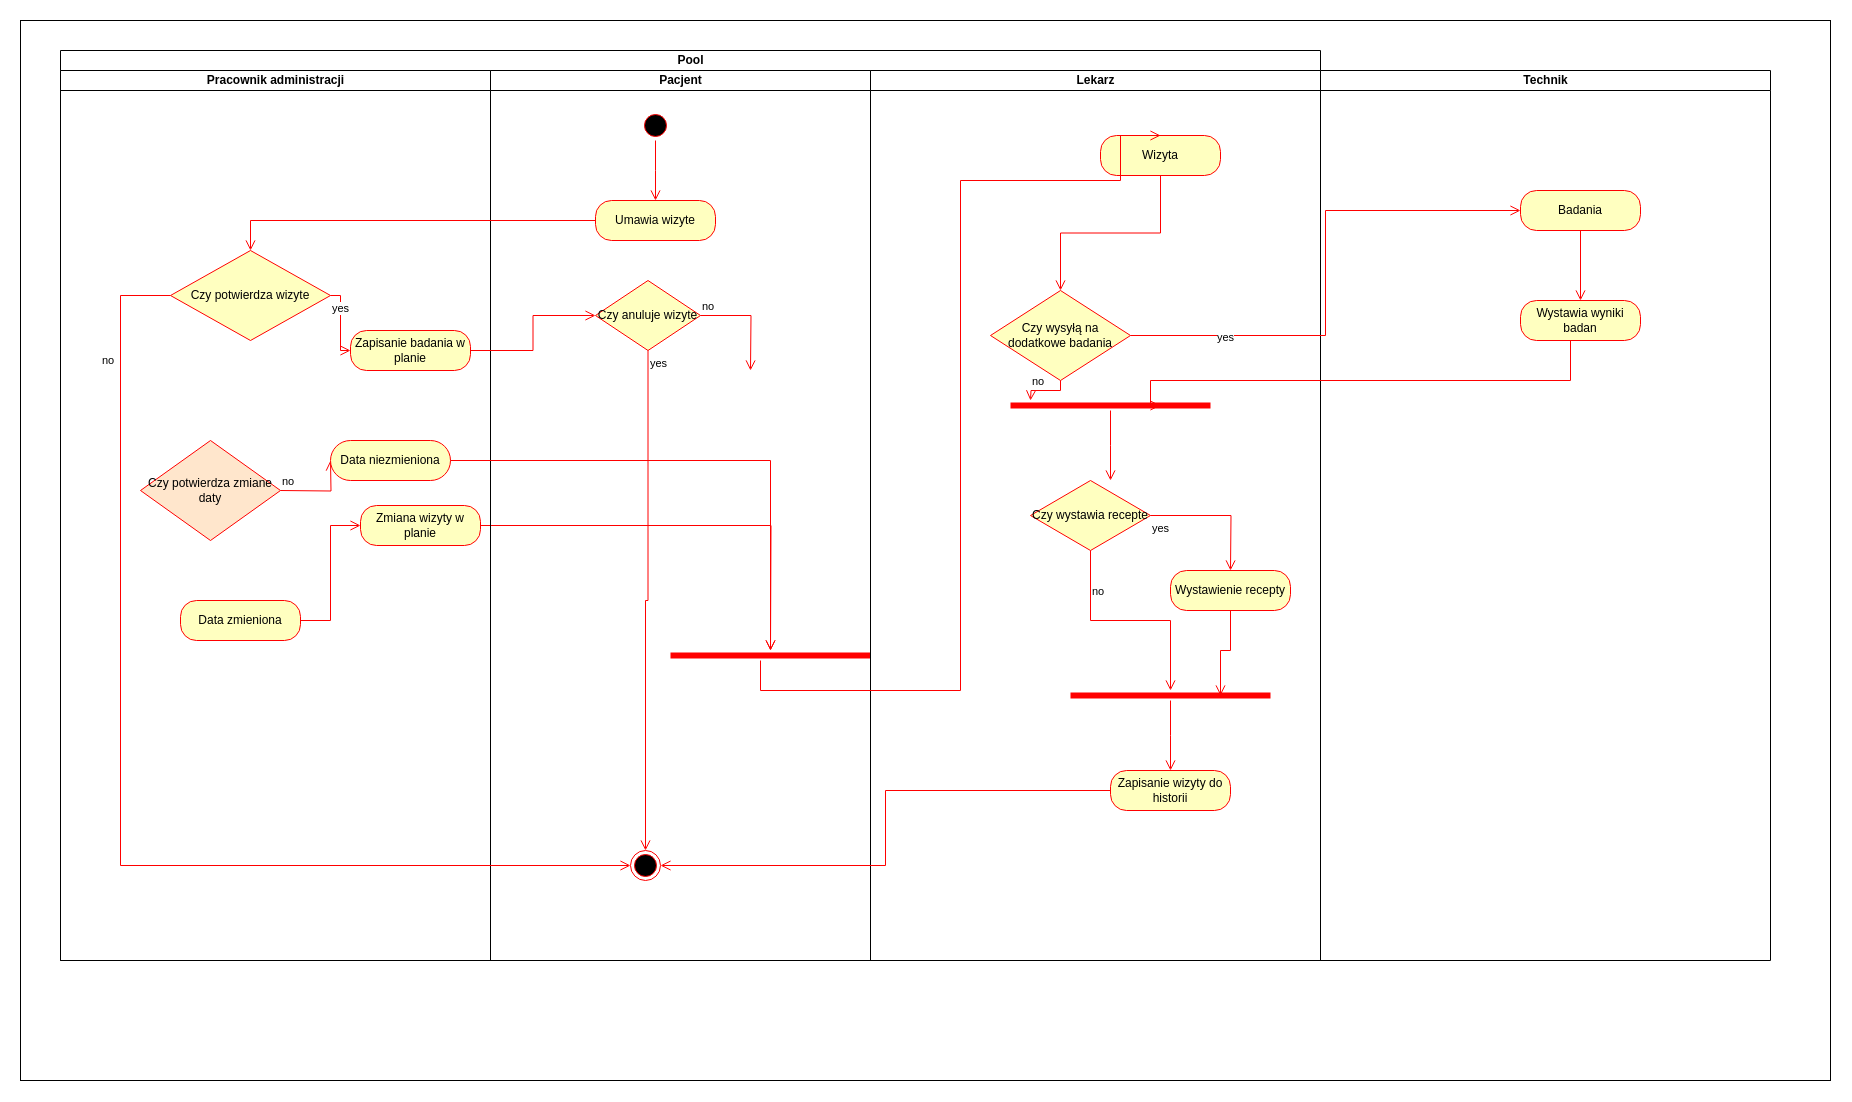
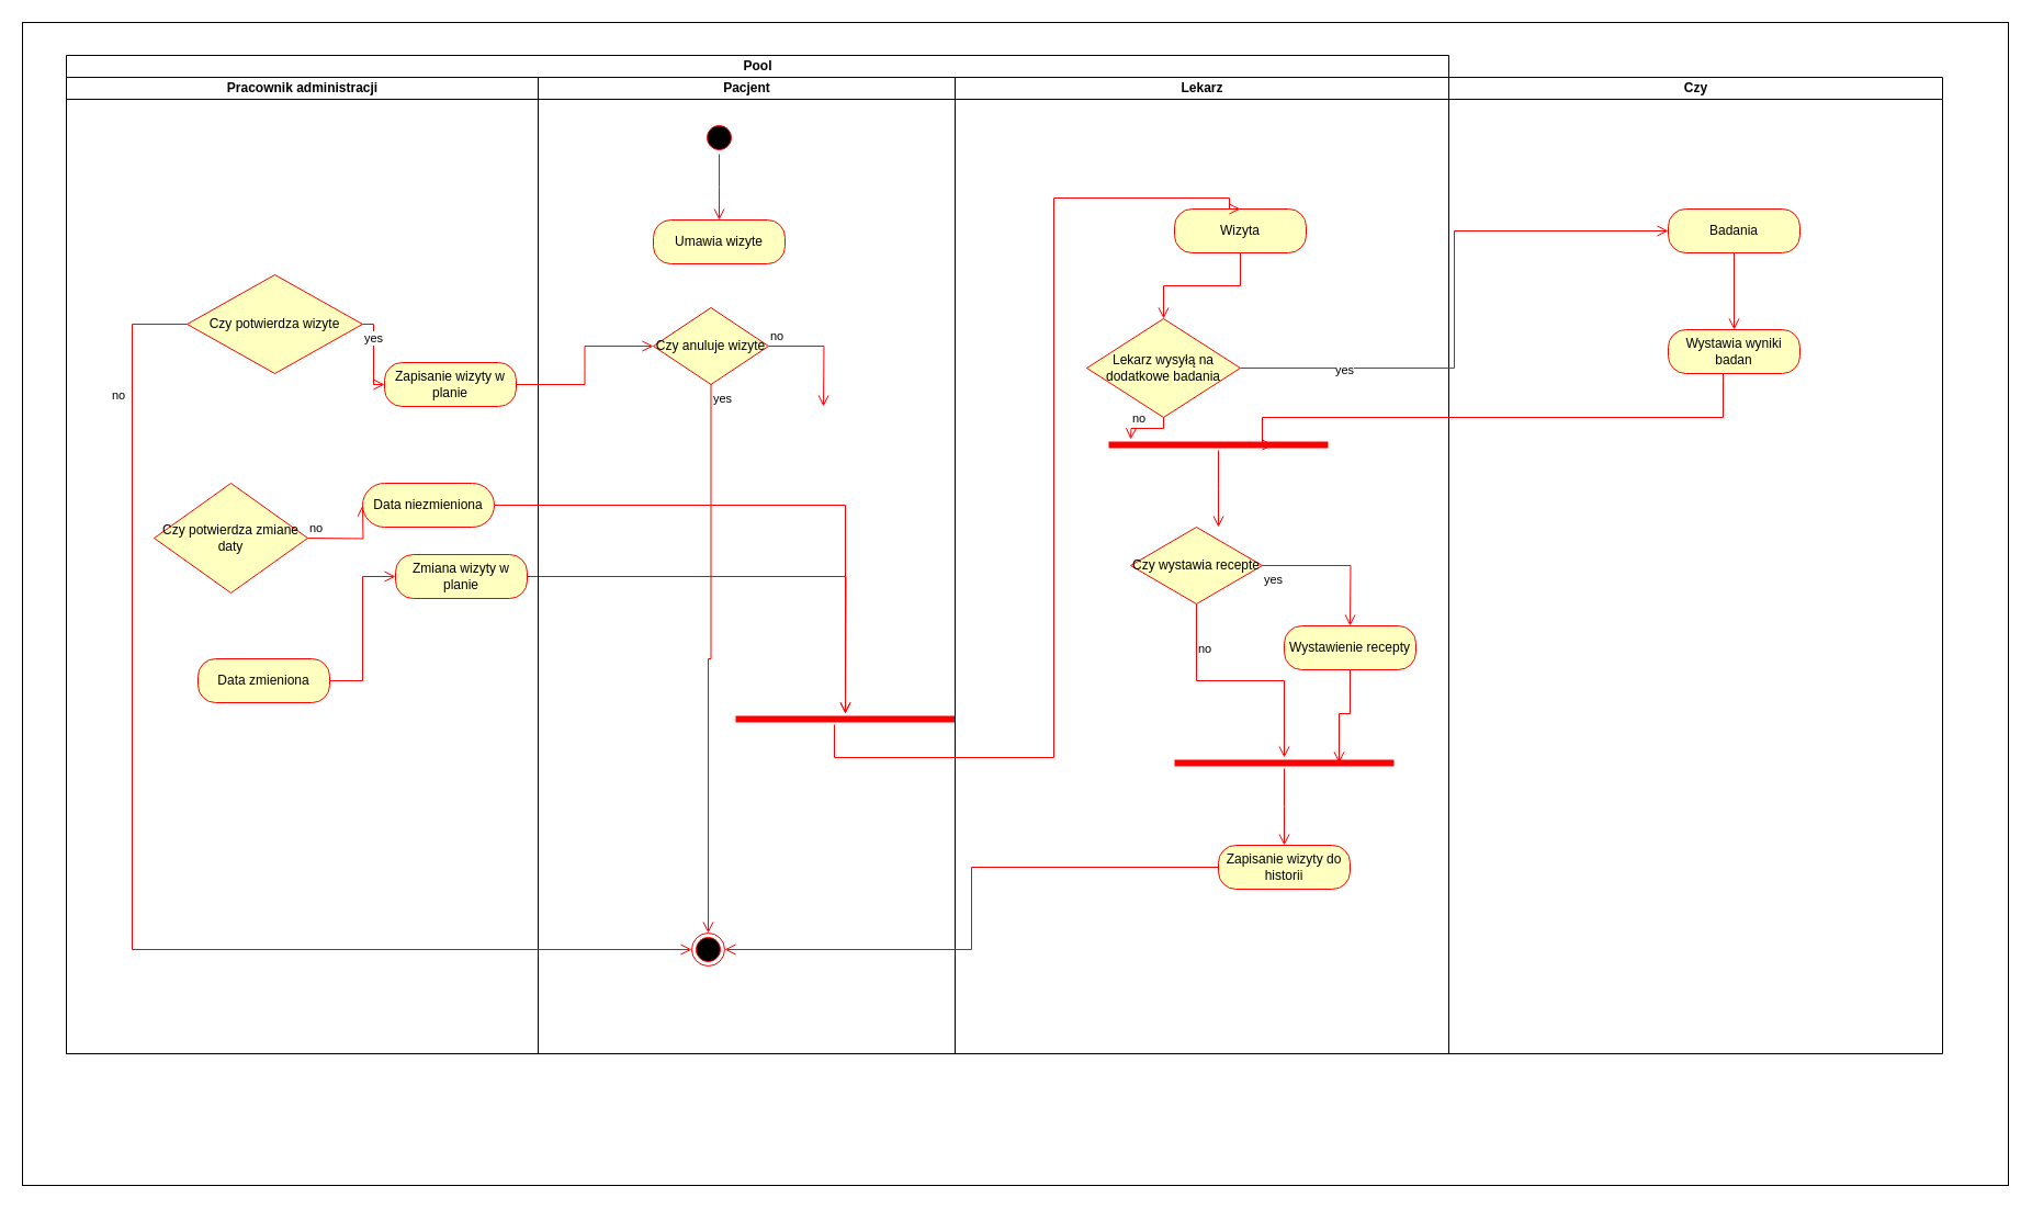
- <mxCell id="44" value="Technik" style="swimlane;startSize=20;html=1;" vertex="1" parent="1"><mxGeometry x="1320" y="70" width="450.0" height="890" as="geometry" /></mxCell>
+ <mxCell id="44" value="Czy" style="swimlane;startSize=20;html=1;" vertex="1" parent="1"><mxGeometry x="1320" y="70" width="450.0" height="890" as="geometry" /></mxCell>
- <mxCell id="23" value="Wizyta" style="rounded=1;whiteSpace=wrap;html=1;arcSize=40;fontColor=#000000;fillColor=#ffffc0;strokeColor=#ff0000;" vertex="1" parent="22"><mxGeometry x="230" y="65" width="120" height="40" as="geometry" /></mxCell>
+ <mxCell id="23" value="Wizyta" style="rounded=1;whiteSpace=wrap;html=1;arcSize=40;fontColor=#000000;fillColor=#ffffc0;strokeColor=#ff0000;" vertex="1" parent="22"><mxGeometry x="200" y="120" width="120" height="40" as="geometry" /></mxCell>
- <mxCell id="37" value="" style="edgeStyle=orthogonalEdgeStyle;html=1;verticalAlign=bottom;endArrow=open;endSize=8;strokeColor=#ff0000;rounded=0;entryX=0.5;entryY=1;entryDx=0;entryDy=0;" edge="1" source="18" parent="3" target="5"><mxGeometry relative="1" as="geometry"><mxPoint x="585.0" y="250" as="targetPoint" /></mxGeometry></mxCell>
- <mxCell id="25" value="Czy wysyłą na dodatkowe badania" style="rhombus;whiteSpace=wrap;html=1;fontColor=#000000;fillColor=#ffffc0;strokeColor=#ff0000;" vertex="1" parent="22"><mxGeometry x="120" y="220" width="140" height="90" as="geometry" /></mxCell>
+ <mxCell id="25" value="Lekarz wysyłą na dodatkowe badania" style="rhombus;whiteSpace=wrap;html=1;fontColor=#000000;fillColor=#ffffc0;strokeColor=#ff0000;" vertex="1" parent="22"><mxGeometry x="120" y="220" width="140" height="90" as="geometry" /></mxCell>
- <mxCell id="8" value="Zapisanie badania w planie" style="rounded=1;whiteSpace=wrap;html=1;arcSize=40;fontColor=#000000;fillColor=#ffffc0;strokeColor=#ff0000;" vertex="1" parent="4"><mxGeometry x="290" y="260" width="120" height="40" as="geometry" /></mxCell>
+ <mxCell id="8" value="Zapisanie wizyty w planie" style="rounded=1;whiteSpace=wrap;html=1;arcSize=40;fontColor=#000000;fillColor=#ffffc0;strokeColor=#ff0000;" vertex="1" parent="4"><mxGeometry x="290" y="260" width="120" height="40" as="geometry" /></mxCell>
- <mxCell id="6" value="Czy potwierdza zmiane daty" style="rhombus;whiteSpace=wrap;html=1;fontColor=#000000;fillColor=#ffe6cc;strokeColor=#ff0000;" vertex="1" parent="4"><mxGeometry x="80" y="370" width="140" height="100" as="geometry" /></mxCell>
+ <mxCell id="6" value="Czy potwierdza zmiane daty" style="rhombus;whiteSpace=wrap;html=1;fontColor=#000000;fillColor=#ffffc0;strokeColor=#ff0000;" vertex="1" parent="4"><mxGeometry x="80" y="370" width="140" height="100" as="geometry" /></mxCell>
